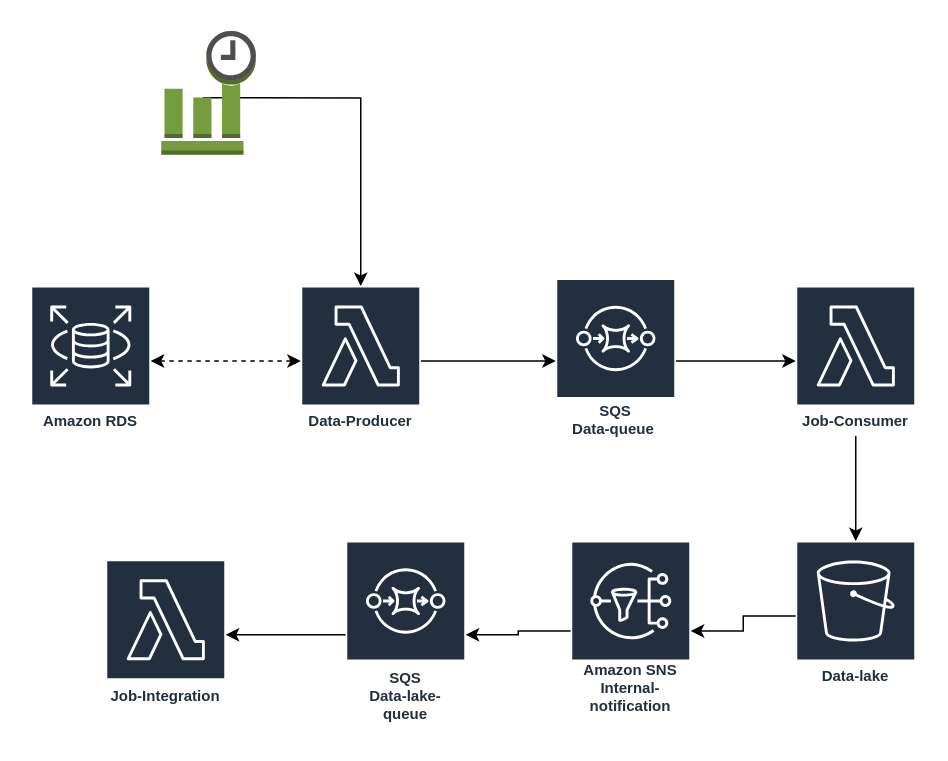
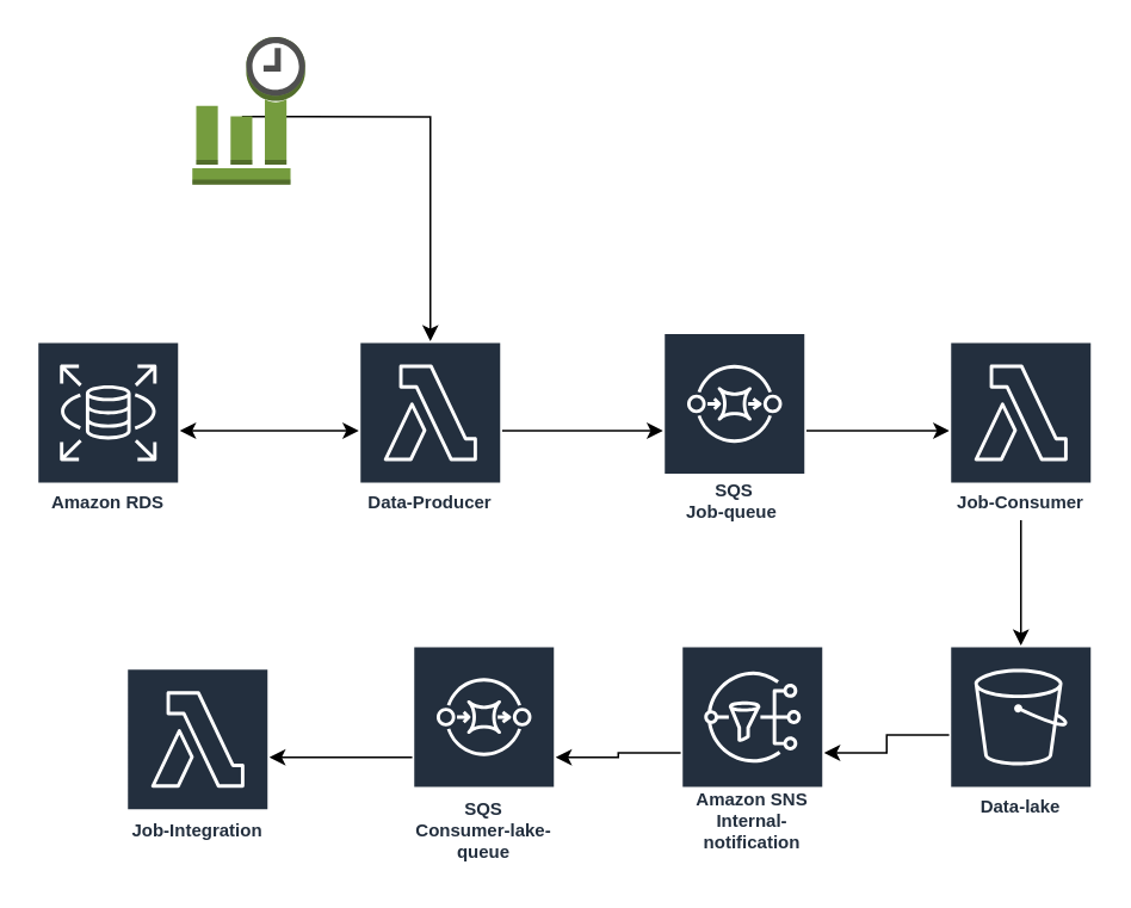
- <mxCell id="9" value="" style="endArrow=classic;startArrow=classic;html=1;rounded=0;dashed=1;" edge="1" parent="1" source="6" target="3"><mxGeometry width="50" height="50" relative="1" as="geometry"><mxPoint x="110" y="360" as="sourcePoint" /><mxPoint x="160" y="310" as="targetPoint" /></mxGeometry></mxCell>
+ <mxCell id="9" value="" style="endArrow=classic;startArrow=classic;html=1;rounded=0;" edge="1" parent="1" source="6" target="3"><mxGeometry width="50" height="50" relative="1" as="geometry"><mxPoint x="110" y="360" as="sourcePoint" /><mxPoint x="160" y="310" as="targetPoint" /></mxGeometry></mxCell>
- <mxCell id="5" value="SQS&lt;br&gt;Data-queue&amp;nbsp;" style="sketch=0;outlineConnect=0;fontColor=#232F3E;gradientColor=none;strokeColor=#ffffff;fillColor=#232F3E;dashed=0;verticalLabelPosition=middle;verticalAlign=bottom;align=center;html=1;whiteSpace=wrap;fontSize=10;fontStyle=1;spacing=3;shape=mxgraph.aws4.productIcon;prIcon=mxgraph.aws4.sqs;" vertex="1" parent="1"><mxGeometry x="370" y="185" width="80" height="110" as="geometry" /></mxCell>
+ <mxCell id="5" value="SQS&lt;br&gt;Job-queue&amp;nbsp;" style="sketch=0;outlineConnect=0;fontColor=#232F3E;gradientColor=none;strokeColor=#ffffff;fillColor=#232F3E;dashed=0;verticalLabelPosition=middle;verticalAlign=bottom;align=center;html=1;whiteSpace=wrap;fontSize=10;fontStyle=1;spacing=3;shape=mxgraph.aws4.productIcon;prIcon=mxgraph.aws4.sqs;" vertex="1" parent="1"><mxGeometry x="370" y="185" width="80" height="110" as="geometry" /></mxCell>
- <mxCell id="17" value="SQS&lt;br&gt;Data-lake-queue" style="sketch=0;outlineConnect=0;fontColor=#232F3E;gradientColor=none;strokeColor=#ffffff;fillColor=#232F3E;dashed=0;verticalLabelPosition=middle;verticalAlign=bottom;align=center;html=1;whiteSpace=wrap;fontSize=10;fontStyle=1;spacing=3;shape=mxgraph.aws4.productIcon;prIcon=mxgraph.aws4.sqs;" vertex="1" parent="1"><mxGeometry x="230" y="360" width="80" height="125" as="geometry" /></mxCell>
+ <mxCell id="17" value="SQS&lt;br&gt;Consumer-lake-queue" style="sketch=0;outlineConnect=0;fontColor=#232F3E;gradientColor=none;strokeColor=#ffffff;fillColor=#232F3E;dashed=0;verticalLabelPosition=middle;verticalAlign=bottom;align=center;html=1;whiteSpace=wrap;fontSize=10;fontStyle=1;spacing=3;shape=mxgraph.aws4.productIcon;prIcon=mxgraph.aws4.sqs;" vertex="1" parent="1"><mxGeometry x="230" y="360" width="80" height="125" as="geometry" /></mxCell>
